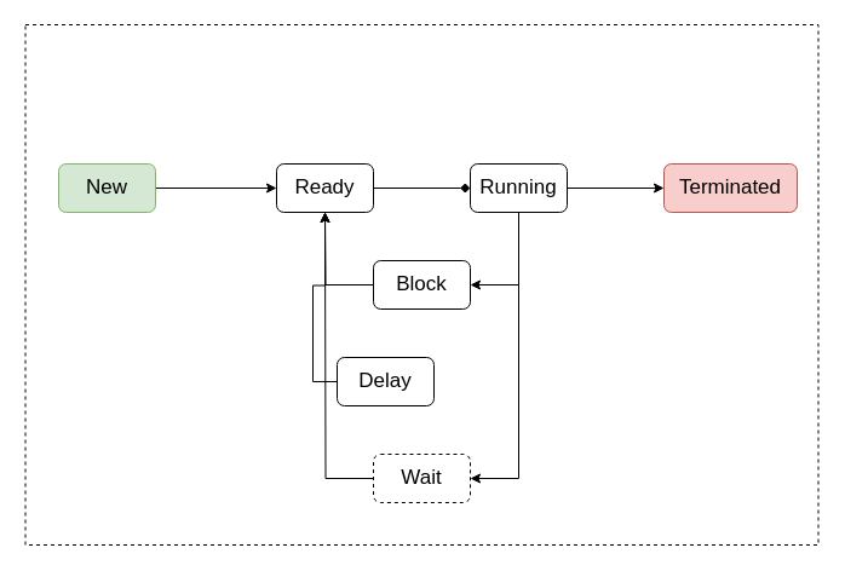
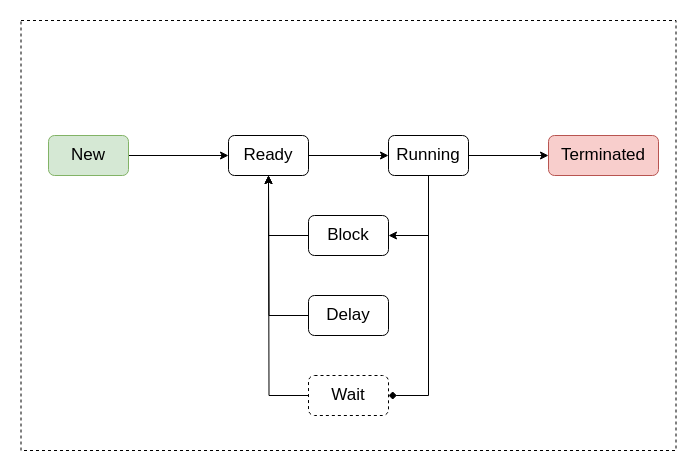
- <mxCell id="4" style="edgeStyle=orthogonalEdgeStyle;rounded=0;orthogonalLoop=1;jettySize=auto;html=1;exitX=1;exitY=0.5;exitDx=0;exitDy=0;entryX=0;entryY=0.5;entryDx=0;entryDy=0;endArrow=diamond;" edge="1" parent="1" source="5" target="9"><mxGeometry relative="1" as="geometry" /></mxCell>
+ <mxCell id="4" style="edgeStyle=orthogonalEdgeStyle;rounded=0;orthogonalLoop=1;jettySize=auto;html=1;exitX=1;exitY=0.5;exitDx=0;exitDy=0;entryX=0;entryY=0.5;entryDx=0;entryDy=0;" edge="1" parent="1" source="5" target="9"><mxGeometry relative="1" as="geometry" /></mxCell>
- <mxCell id="14" value="&lt;font style=&quot;font-size: 17px&quot;&gt;Delay&lt;/font&gt;" style="rounded=1;whiteSpace=wrap;html=1;" vertex="1" parent="1"><mxGeometry x="278" y="295" width="80" height="40" as="geometry" /></mxCell>
+ <mxCell id="14" value="&lt;font style=&quot;font-size: 17px&quot;&gt;Delay&lt;/font&gt;" style="rounded=1;whiteSpace=wrap;html=1;" vertex="1" parent="1"><mxGeometry x="308" y="295" width="80" height="40" as="geometry" /></mxCell>
- <mxCell id="7" style="edgeStyle=orthogonalEdgeStyle;rounded=0;orthogonalLoop=1;jettySize=auto;html=1;exitX=0.5;exitY=1;exitDx=0;exitDy=0;entryX=1;entryY=0.5;entryDx=0;entryDy=0;" edge="1" parent="1" source="9" target="16"><mxGeometry relative="1" as="geometry" /></mxCell>
+ <mxCell id="7" style="edgeStyle=orthogonalEdgeStyle;rounded=0;orthogonalLoop=1;jettySize=auto;html=1;exitX=0.5;exitY=1;exitDx=0;exitDy=0;entryX=1;entryY=0.5;entryDx=0;entryDy=0;endArrow=diamond;" edge="1" parent="1" source="9" target="16"><mxGeometry relative="1" as="geometry" /></mxCell>
